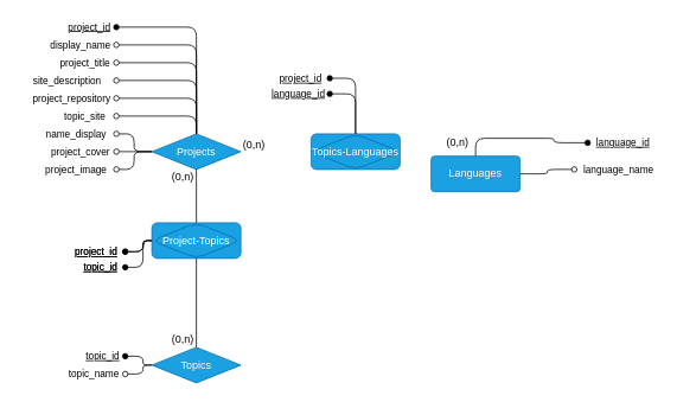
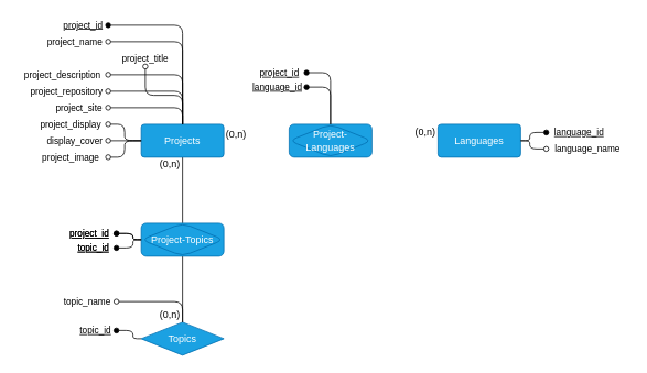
- <mxCell id="12" value="display_name" style="ellipse;whiteSpace=wrap;html=1;align=center;fontFamily=Helvetica;fontSize=11;fillColor=none;strokeColor=none;labelBackgroundColor=none;fontColor=#000000;" parent="1" vertex="1"><mxGeometry x="50" y="40" width="80" height="20" as="geometry" /></mxCell>
+ <mxCell id="12" value="project_name" style="ellipse;whiteSpace=wrap;html=1;align=center;fontFamily=Helvetica;fontSize=11;fillColor=none;strokeColor=none;labelBackgroundColor=none;fontColor=#000000;" parent="1" vertex="1"><mxGeometry x="50" y="40" width="80" height="20" as="geometry" /></mxCell>
- <mxCell id="14" value="project_title" style="ellipse;whiteSpace=wrap;html=1;align=center;fontFamily=Helvetica;fontSize=11;fillColor=none;strokeColor=none;labelBackgroundColor=none;fontColor=#000000;" parent="1" vertex="1"><mxGeometry x="60" y="60" width="70" height="20" as="geometry" /></mxCell>
+ <mxCell id="14" value="project_title" style="ellipse;whiteSpace=wrap;html=1;align=center;fontFamily=Helvetica;fontSize=11;fillColor=none;strokeColor=none;labelBackgroundColor=none;fontColor=#000000;" parent="1" vertex="1"><mxGeometry x="140" y="60" width="70" height="20" as="geometry" /></mxCell>
- <mxCell id="16" value="site_description" style="ellipse;whiteSpace=wrap;html=1;align=center;fontFamily=Helvetica;fontSize=11;fillColor=none;strokeColor=none;labelBackgroundColor=none;fontColor=#000000;" parent="1" vertex="1"><mxGeometry x="20" y="80" width="110" height="20" as="geometry" /></mxCell>
+ <mxCell id="16" value="project_description" style="ellipse;whiteSpace=wrap;html=1;align=center;fontFamily=Helvetica;fontSize=11;fillColor=none;strokeColor=none;labelBackgroundColor=none;fontColor=#000000;" parent="1" vertex="1"><mxGeometry x="20" y="80" width="110" height="20" as="geometry" /></mxCell>
- <mxCell id="20" value="topic_site" style="ellipse;whiteSpace=wrap;html=1;align=center;fontFamily=Helvetica;fontSize=11;fillColor=none;strokeColor=none;labelBackgroundColor=none;fontColor=#000000;" parent="1" vertex="1"><mxGeometry x="60" y="120" width="70" height="20" as="geometry" /></mxCell>
+ <mxCell id="20" value="project_site" style="ellipse;whiteSpace=wrap;html=1;align=center;fontFamily=Helvetica;fontSize=11;fillColor=none;strokeColor=none;labelBackgroundColor=none;fontColor=#000000;" parent="1" vertex="1"><mxGeometry x="60" y="120" width="70" height="20" as="geometry" /></mxCell>
- <mxCell id="22" value="name_display" style="ellipse;whiteSpace=wrap;html=1;align=center;fontFamily=Helvetica;fontSize=11;fillColor=none;strokeColor=none;labelBackgroundColor=none;fontColor=#000000;" parent="1" vertex="1"><mxGeometry x="40" y="140" width="90" height="20" as="geometry" /></mxCell>
+ <mxCell id="22" value="project_display" style="ellipse;whiteSpace=wrap;html=1;align=center;fontFamily=Helvetica;fontSize=11;fillColor=none;strokeColor=none;labelBackgroundColor=none;fontColor=#000000;" parent="1" vertex="1"><mxGeometry x="40" y="140" width="90" height="20" as="geometry" /></mxCell>
- <mxCell id="24" value="project_cover" style="ellipse;whiteSpace=wrap;html=1;align=center;fontFamily=Helvetica;fontSize=11;fillColor=none;strokeColor=none;labelBackgroundColor=none;fontColor=#000000;" parent="1" vertex="1"><mxGeometry x="50" y="160" width="80" height="20" as="geometry" /></mxCell>
+ <mxCell id="24" value="display_cover" style="ellipse;whiteSpace=wrap;html=1;align=center;fontFamily=Helvetica;fontSize=11;fillColor=none;strokeColor=none;labelBackgroundColor=none;fontColor=#000000;" parent="1" vertex="1"><mxGeometry x="50" y="160" width="80" height="20" as="geometry" /></mxCell>
- <mxCell id="3" value="Projects" style="rhombus;arcSize=10;whiteSpace=wrap;html=1;align=center;glass=0;shadow=0;fillColor=#1ba1e2;strokeColor=#006EAF;fontColor=#FFFFFF;labelBackgroundColor=none;" parent="1" vertex="1"><mxGeometry x="170" y="150" width="100" height="40" as="geometry" /></mxCell>
+ <mxCell id="3" value="Projects" style="rounded=1;arcSize=10;whiteSpace=wrap;html=1;align=center;glass=0;shadow=0;fillColor=#1ba1e2;strokeColor=#006EAF;fontColor=#FFFFFF;labelBackgroundColor=none;" parent="1" vertex="1"><mxGeometry x="170" y="150" width="100" height="40" as="geometry" /></mxCell>
- <mxCell id="6" value="Topics-Languages" style="shape=associativeEntity;whiteSpace=wrap;html=1;align=center;rounded=1;fillColor=#1ba1e2;fontColor=#FFFFFF;strokeColor=#006EAF;labelBackgroundColor=none;" parent="1" vertex="1"><mxGeometry x="349" y="150" width="100" height="40" as="geometry" /></mxCell>
+ <mxCell id="6" value="Project-Languages" style="shape=associativeEntity;whiteSpace=wrap;html=1;align=center;rounded=1;fillColor=#1ba1e2;fontColor=#FFFFFF;strokeColor=#006EAF;labelBackgroundColor=none;" parent="1" vertex="1"><mxGeometry x="349" y="150" width="100" height="40" as="geometry" /></mxCell>
- <mxCell id="30" value="language_name" style="ellipse;whiteSpace=wrap;html=1;align=center;fontFamily=Helvetica;fontSize=11;fillColor=none;strokeColor=none;fontColor=#000000;" parent="1" vertex="1"><mxGeometry x="645" y="180" width="100" height="20" as="geometry" /></mxCell>
+ <mxCell id="30" value="language_name" style="ellipse;whiteSpace=wrap;html=1;align=center;fontFamily=Helvetica;fontSize=11;fillColor=none;strokeColor=none;fontColor=#000000;" parent="1" vertex="1"><mxGeometry x="660" y="170" width="100" height="20" as="geometry" /></mxCell>
- <mxCell id="4" value="Languages" style="rounded=1;arcSize=10;whiteSpace=wrap;html=1;align=center;fillColor=#1ba1e2;fillStyle=auto;fontColor=#FFFFFF;strokeColor=#006EAF;labelBackgroundColor=none;" parent="1" vertex="1"><mxGeometry x="484" y="175" width="100" height="40" as="geometry" /></mxCell>
+ <mxCell id="4" value="Languages" style="rounded=1;arcSize=10;whiteSpace=wrap;html=1;align=center;fillColor=#1ba1e2;fillStyle=auto;fontColor=#FFFFFF;strokeColor=#006EAF;labelBackgroundColor=none;" parent="1" vertex="1"><mxGeometry x="529" y="150" width="100" height="40" as="geometry" /></mxCell>
- <mxCell id="8" value="Project-Topics" style="shape=associativeEntity;whiteSpace=wrap;html=1;align=center;rounded=1;fillColor=#1ba1e2;fontColor=#FFFFFF;strokeColor=#006EAF;labelBackgroundColor=none;" parent="1" vertex="1"><mxGeometry x="170" y="250" width="100" height="40" as="geometry" /></mxCell>
+ <mxCell id="8" value="Project-Topics" style="shape=associativeEntity;whiteSpace=wrap;html=1;align=center;rounded=1;fillColor=#1ba1e2;fontColor=#FFFFFF;strokeColor=#006EAF;labelBackgroundColor=none;" parent="1" vertex="1"><mxGeometry x="170" y="270" width="100" height="40" as="geometry" /></mxCell>
- <mxCell id="34" value="topic_name" style="ellipse;whiteSpace=wrap;html=1;align=center;fontFamily=Helvetica;fontSize=11;fillColor=none;strokeColor=none;labelBackgroundColor=none;fontColor=#000000;" parent="1" vertex="1"><mxGeometry x="70" y="410" width="70" height="20" as="geometry" /></mxCell>
+ <mxCell id="34" value="topic_name" style="ellipse;whiteSpace=wrap;html=1;align=center;fontFamily=Helvetica;fontSize=11;fillColor=none;strokeColor=none;labelBackgroundColor=none;fontColor=#000000;" parent="1" vertex="1"><mxGeometry x="70" y="355" width="70" height="20" as="geometry" /></mxCell>
